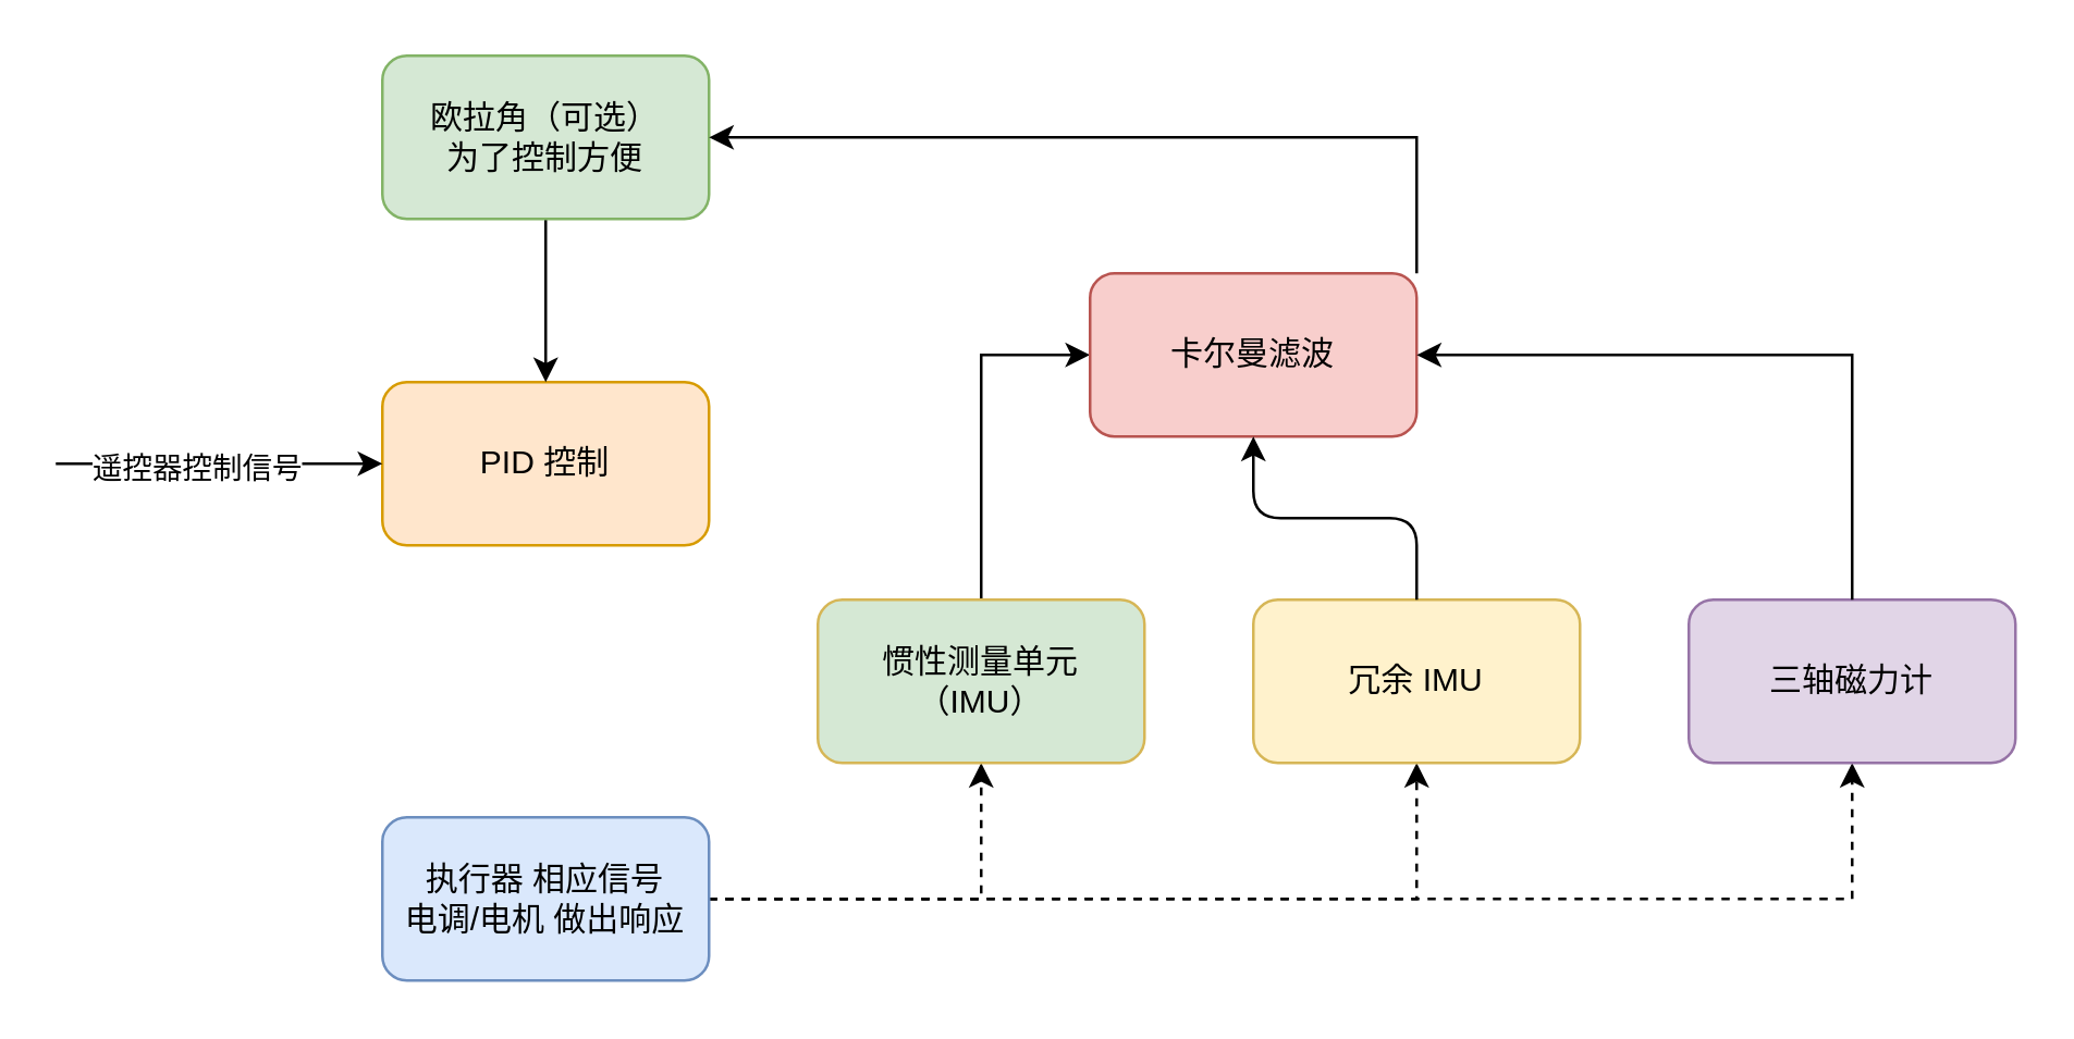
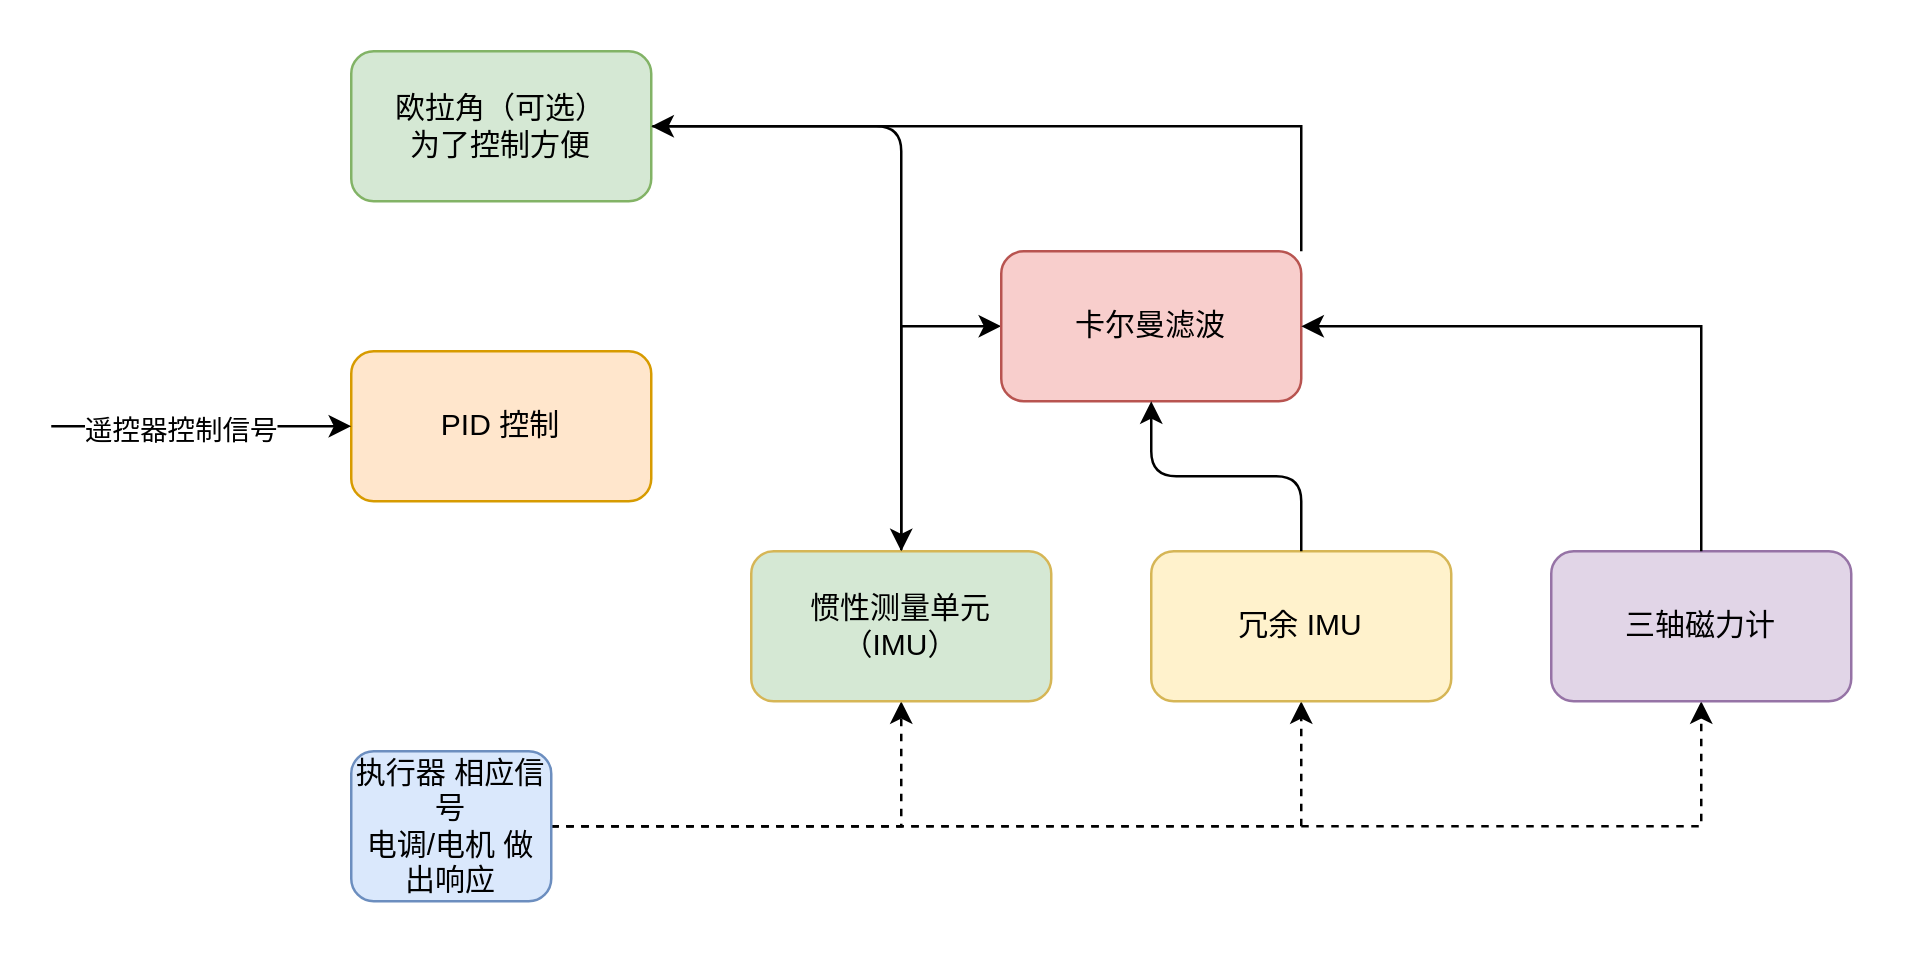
- <mxCell id="16" value="" style="edgeStyle=orthogonalEdgeStyle;rounded=1;orthogonalLoop=1;jettySize=auto;html=1;" edge="1" parent="1" source="17" target="2"><mxGeometry relative="1" as="geometry" /></mxCell>
+ <mxCell id="16" value="" style="edgeStyle=orthogonalEdgeStyle;rounded=1;orthogonalLoop=1;jettySize=auto;html=1;" edge="1" parent="1" source="17" target="11"><mxGeometry relative="1" as="geometry" /></mxCell>
- <mxCell id="10" value="&lt;div&gt;执行器 相应信号&lt;/div&gt;&lt;div&gt;电调/电机 做出响应&lt;br&gt;&lt;/div&gt;" style="rounded=1;whiteSpace=wrap;html=1;fillColor=#dae8fc;strokeColor=#6c8ebf;" vertex="1" parent="1"><mxGeometry x="140" y="300" width="120" height="60" as="geometry" /></mxCell>
+ <mxCell id="10" value="&lt;div&gt;执行器 相应信号&lt;/div&gt;&lt;div&gt;电调/电机 做出响应&lt;br&gt;&lt;/div&gt;" style="rounded=1;whiteSpace=wrap;html=1;fillColor=#dae8fc;strokeColor=#6c8ebf;" vertex="1" parent="1"><mxGeometry x="140" y="300" width="80" height="60" as="geometry" /></mxCell>
